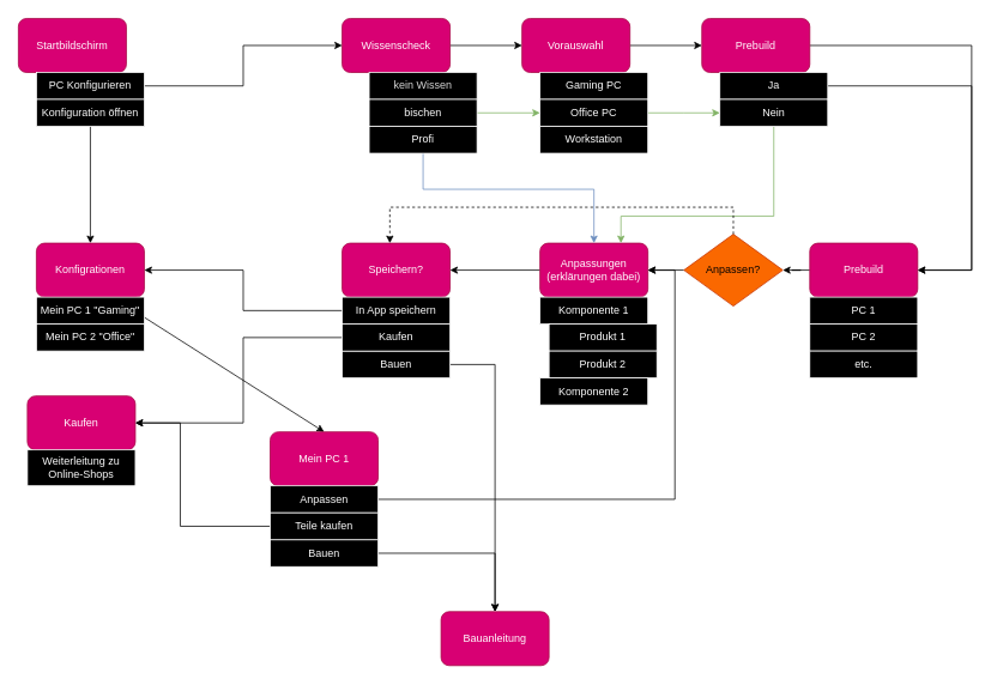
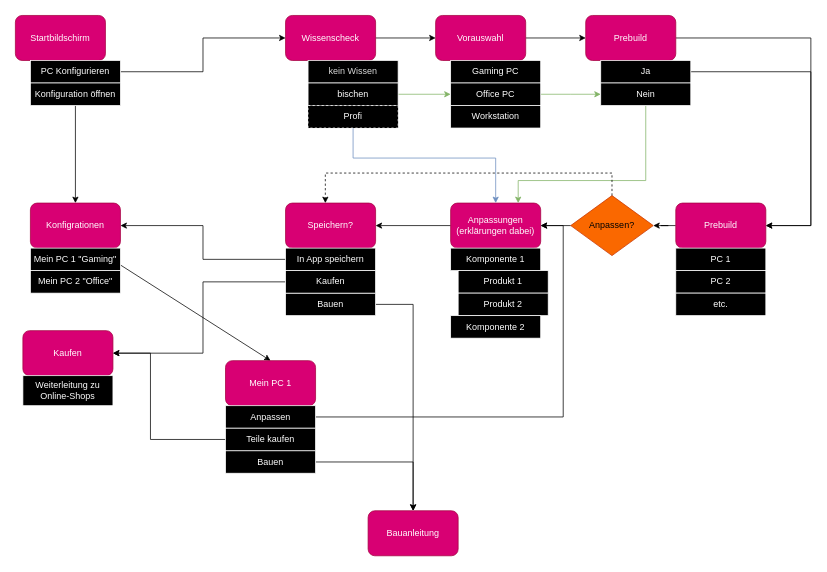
- <mxCell id="20" value="Profi" style="whiteSpace=wrap;html=1;fillStyle=solid;fillColor=#000000;strokeColor=#FFFFFF;fontColor=#FFFFFF;" vertex="1" parent="1"><mxGeometry x="410" y="140" width="120" height="30" as="geometry" /></mxCell>
+ <mxCell id="20" value="Profi" style="whiteSpace=wrap;html=1;fillStyle=solid;fillColor=#000000;strokeColor=#FFFFFF;fontColor=#FFFFFF;dashed=1;" vertex="1" parent="1"><mxGeometry x="410" y="140" width="120" height="30" as="geometry" /></mxCell>
